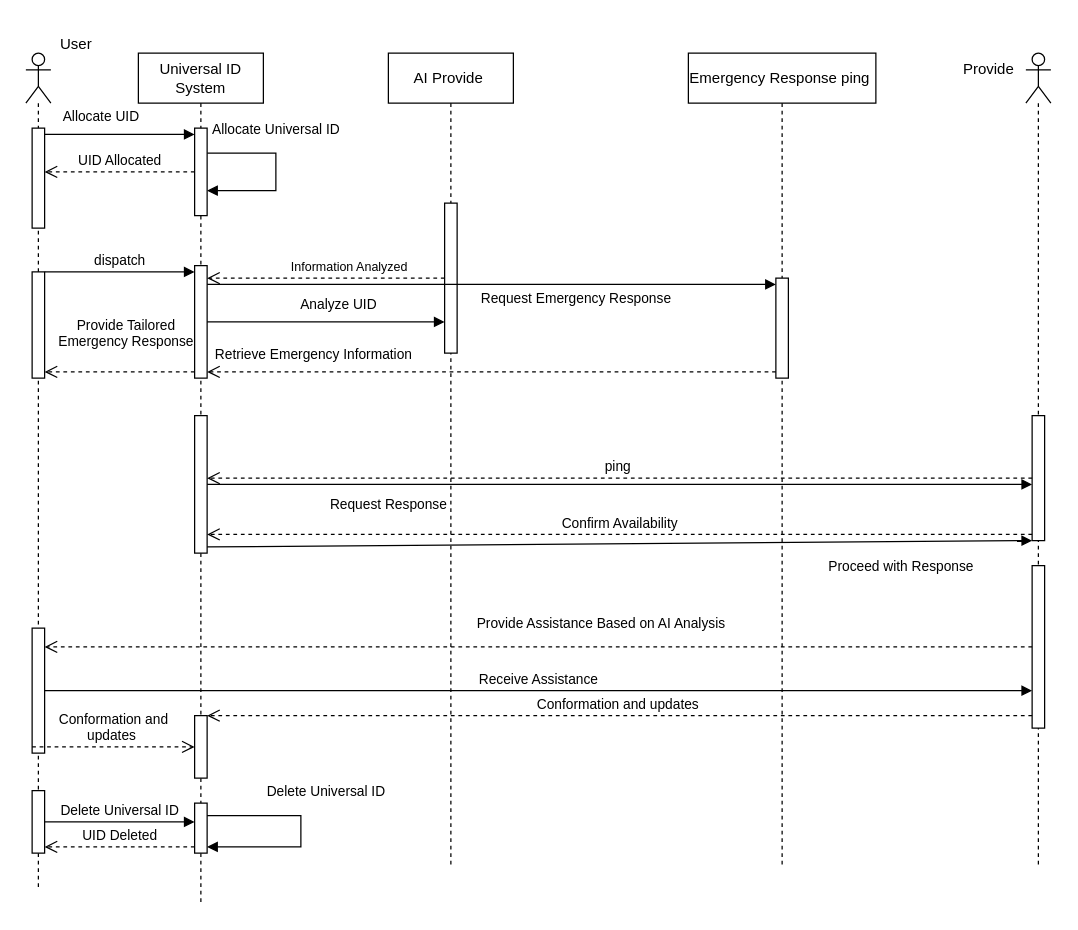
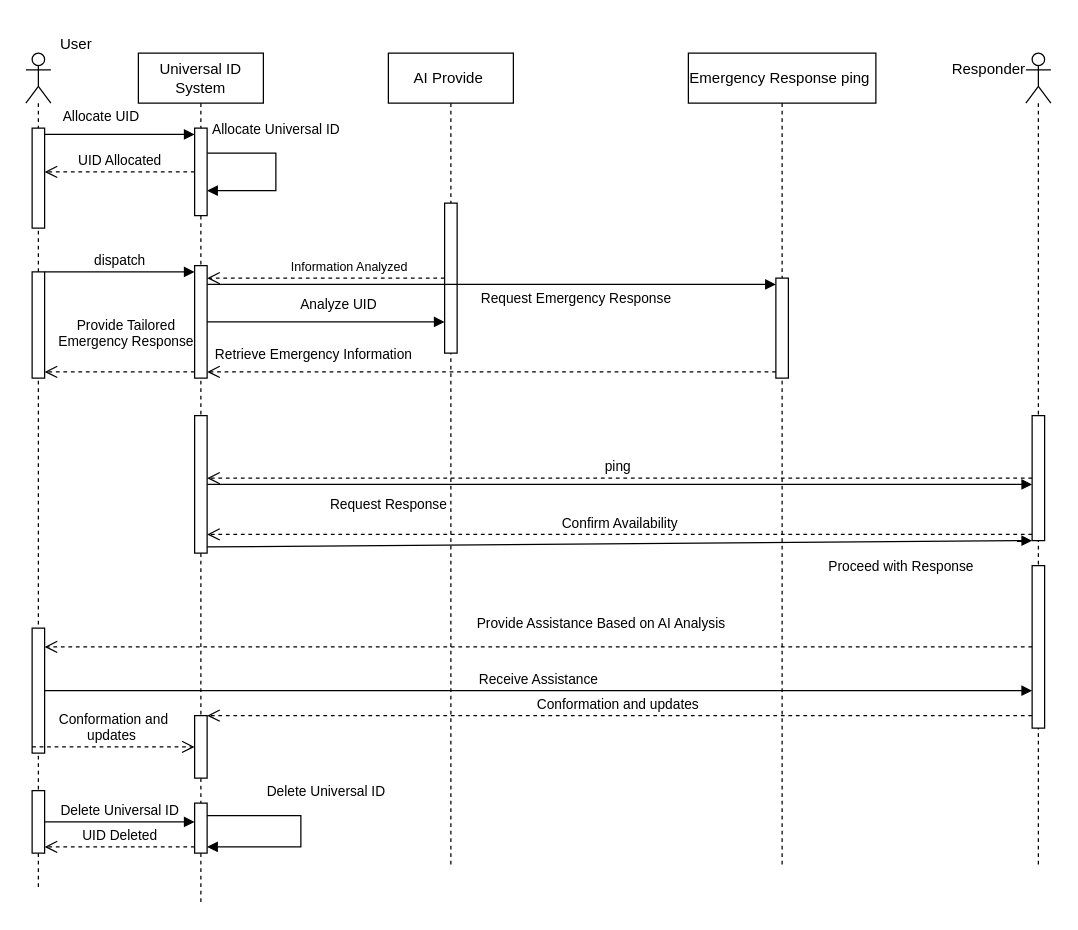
- <mxCell id="24" value="Provide" style="text;html=1;align=center;verticalAlign=middle;resizable=0;points=[];autosize=1;strokeColor=none;fillColor=none;" vertex="1" parent="1"><mxGeometry x="750" y="40" width="80" height="30" as="geometry" /></mxCell>
+ <mxCell id="24" value="Responder" style="text;html=1;align=center;verticalAlign=middle;resizable=0;points=[];autosize=1;strokeColor=none;fillColor=none;" vertex="1" parent="1"><mxGeometry x="750" y="40" width="80" height="30" as="geometry" /></mxCell>
